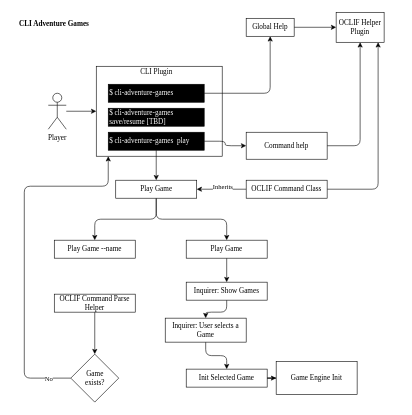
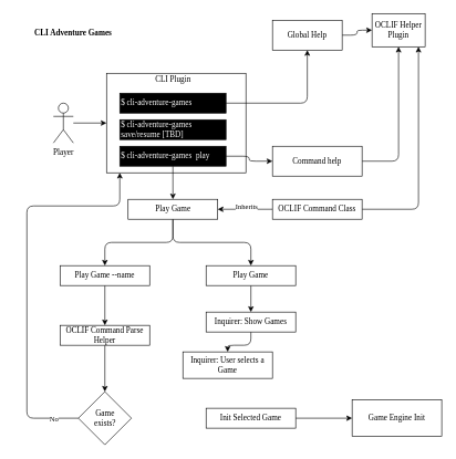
- <mxCell id="3" value="&lt;b&gt;CLI Adventure Games&lt;/b&gt;" style="text;html=1;strokeColor=none;fillColor=none;align=center;verticalAlign=middle;whiteSpace=wrap;rounded=0;fontFamily=Noto Sans JP;" parent="1" vertex="1"><mxGeometry y="30" width="140" height="20" as="geometry" x="20" /></mxCell>
+ <mxCell id="3" value="&lt;b&gt;CLI Adventure Games&lt;/b&gt;" style="text;html=1;strokeColor=none;fillColor=none;align=center;verticalAlign=middle;whiteSpace=wrap;rounded=0;fontFamily=Noto Sans JP;" parent="1" vertex="1"><mxGeometry x="40" y="40" width="140" height="20" as="geometry" /></mxCell>
- <mxCell id="7" value="Global Help" style="rounded=0;whiteSpace=wrap;html=1;fontFamily=Noto Sans JP;labelBackgroundColor=none;fillColor=#ffffff;fontColor=#000000;align=center;" parent="1" vertex="1"><mxGeometry x="410" y="30" width="80" height="30" as="geometry" /></mxCell>
+ <mxCell id="7" value="Global Help" style="rounded=0;whiteSpace=wrap;html=1;fontFamily=Noto Sans JP;labelBackgroundColor=none;fillColor=#ffffff;fontColor=#000000;align=center;" parent="1" vertex="1"><mxGeometry x="410" y="30" width="105" height="45" as="geometry" /></mxCell>
+ <mxCell id="23" value="" style="edgeStyle=orthogonalEdgeStyle;rounded=1;orthogonalLoop=1;jettySize=auto;html=1;fontFamily=Noto Sans JP;fontColor=#000000;" parent="1" source="24" target="26" edge="1"><mxGeometry relative="1" as="geometry" /></mxCell>
- <mxCell id="35" value="" style="edgeStyle=orthogonalEdgeStyle;rounded=1;orthogonalLoop=1;jettySize=auto;html=1;fontFamily=Noto Sans JP;fontColor=#000000;" parent="1" source="36" target="33" edge="1"><mxGeometry relative="1" as="geometry" /></mxCell>
- <mxCell id="34" value="Game Engine Init" style="rounded=0;whiteSpace=wrap;html=1;fontFamily=Noto Sans JP;labelBackgroundColor=none;fillColor=#ffffff;fontColor=#000000;align=center;" parent="1" vertex="1"><mxGeometry x="460" y="602.5" width="135" height="55" as="geometry" /></mxCell>
+ <mxCell id="34" value="Game Engine Init" style="rounded=0;whiteSpace=wrap;html=1;fontFamily=Noto Sans JP;labelBackgroundColor=none;fillColor=#ffffff;fontColor=#000000;align=center;" parent="1" vertex="1"><mxGeometry x="530" y="602.5" width="135" height="55" as="geometry" /></mxCell>
